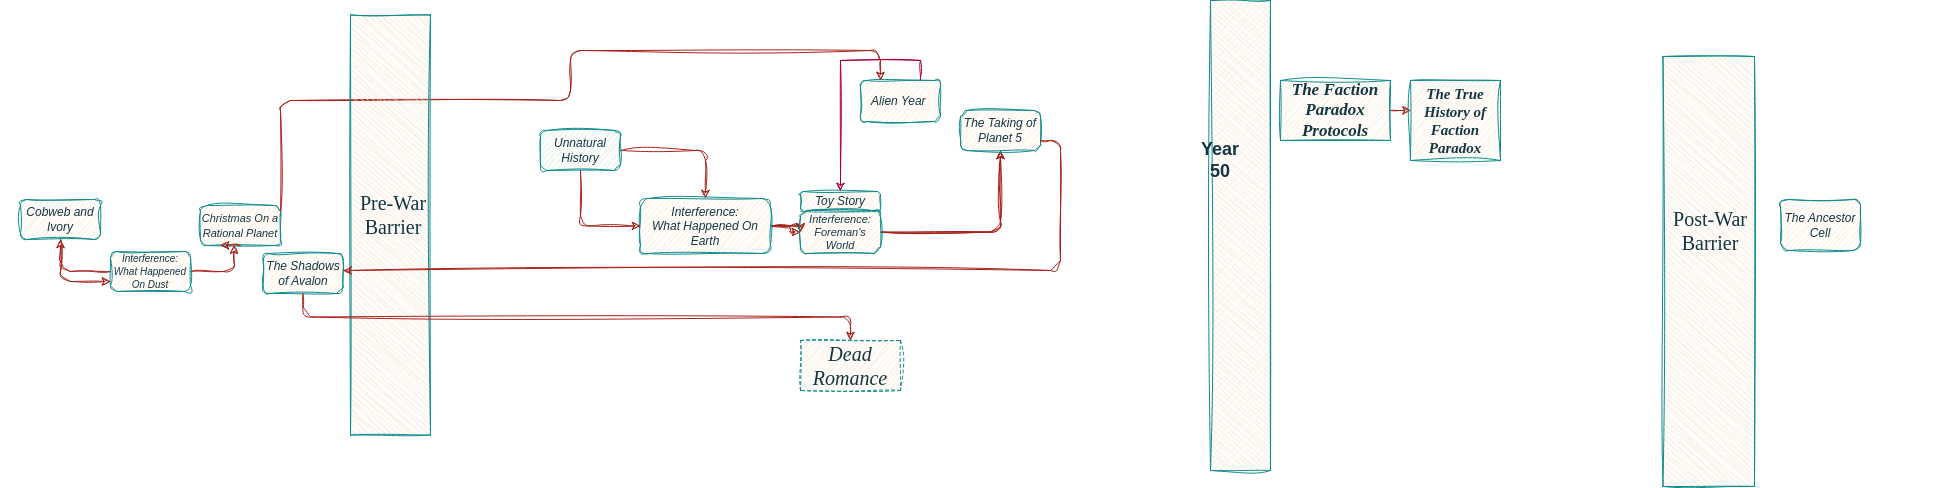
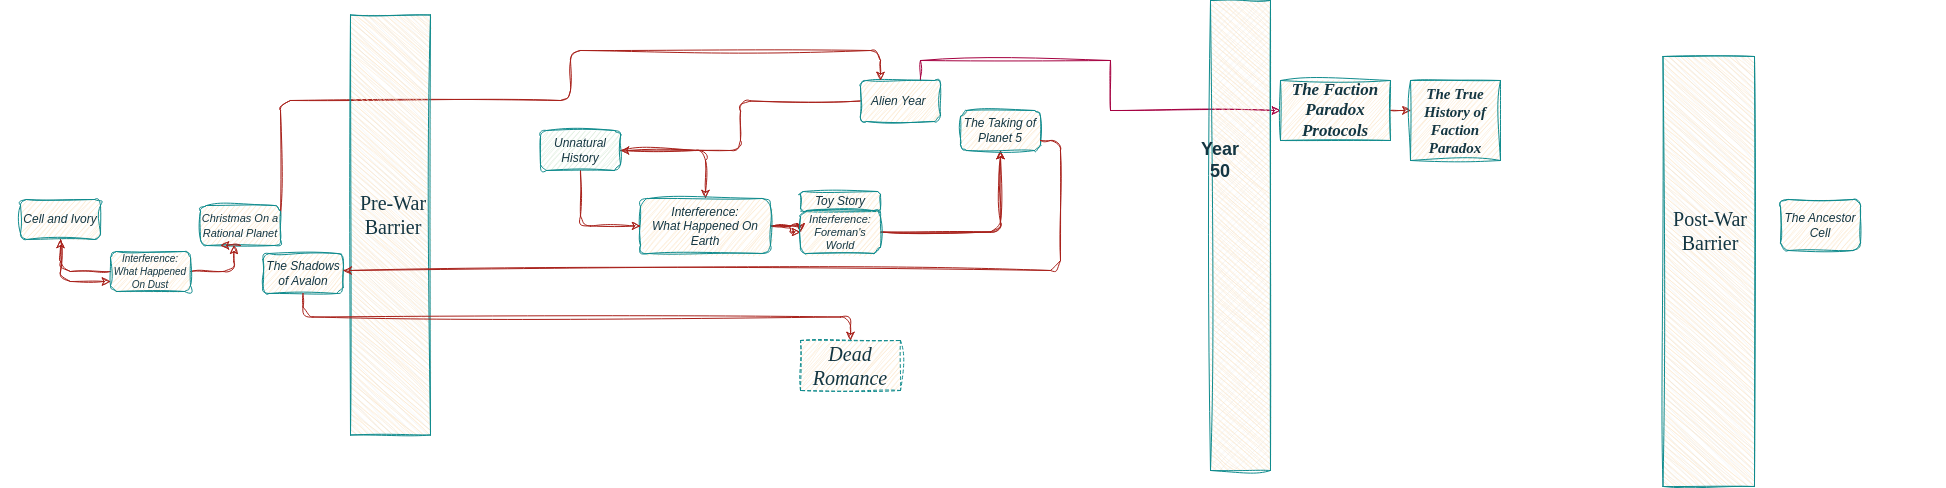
- <mxCell id="4" style="edgeStyle=orthogonalEdgeStyle;rounded=0;sketch=1;hachureGap=4;jiggle=2;curveFitting=1;orthogonalLoop=1;jettySize=auto;html=1;exitX=0.75;exitY=0;exitDx=0;exitDy=0;strokeColor=#A50040;fontFamily=Architects Daughter;fontSource=https%3A%2F%2Ffonts.googleapis.com%2Fcss%3Ffamily%3DArchitects%2BDaughter;fontSize=16;fontColor=#143642;fillColor=#d80073;" parent="1" source="5" target="10" edge="1"><mxGeometry relative="1" as="geometry" /></mxCell>
+ <mxCell id="4" style="edgeStyle=orthogonalEdgeStyle;rounded=0;sketch=1;hachureGap=4;jiggle=2;curveFitting=1;orthogonalLoop=1;jettySize=auto;html=1;exitX=0.75;exitY=0;exitDx=0;exitDy=0;strokeColor=#A50040;fontFamily=Architects Daughter;fontSource=https%3A%2F%2Ffonts.googleapis.com%2Fcss%3Ffamily%3DArchitects%2BDaughter;fontSize=16;fontColor=#143642;fillColor=#d80073;" parent="1" source="5" target="34" edge="1"><mxGeometry relative="1" as="geometry" /></mxCell>
+ <mxCell id="3" style="edgeStyle=orthogonalEdgeStyle;rounded=1;orthogonalLoop=1;jettySize=auto;html=1;exitX=0;exitY=0.5;exitDx=0;exitDy=0;entryX=1;entryY=0.5;entryDx=0;entryDy=0;strokeColor=#A8201A;labelBackgroundColor=none;fontColor=default;sketch=1;curveFitting=1;jiggle=2;" parent="1" source="5" target="23" edge="1"><mxGeometry relative="1" as="geometry" /></mxCell>
- <mxCell id="25" value="&lt;i&gt;Cobweb and Ivory&lt;/i&gt;" style="whiteSpace=wrap;html=1;rounded=1;labelBackgroundColor=none;fillColor=#FAE5C7;strokeColor=#0F8B8D;fontColor=#143642;sketch=1;curveFitting=1;jiggle=2;" parent="1" vertex="1"><mxGeometry x="20" y="169" width="80" height="40" as="geometry" /></mxCell>
+ <mxCell id="25" value="&lt;i&gt;Cell and Ivory&lt;/i&gt;" style="whiteSpace=wrap;html=1;rounded=1;labelBackgroundColor=none;fillColor=#FAE5C7;strokeColor=#0F8B8D;fontColor=#143642;sketch=1;curveFitting=1;jiggle=2;" parent="1" vertex="1"><mxGeometry x="20" y="169" width="80" height="40" as="geometry" /></mxCell>
